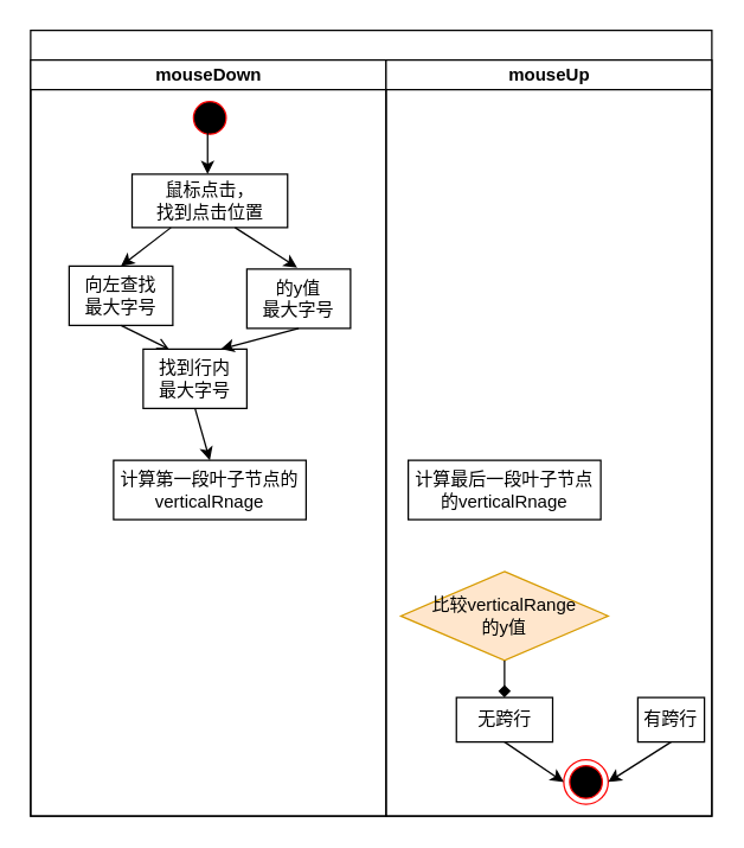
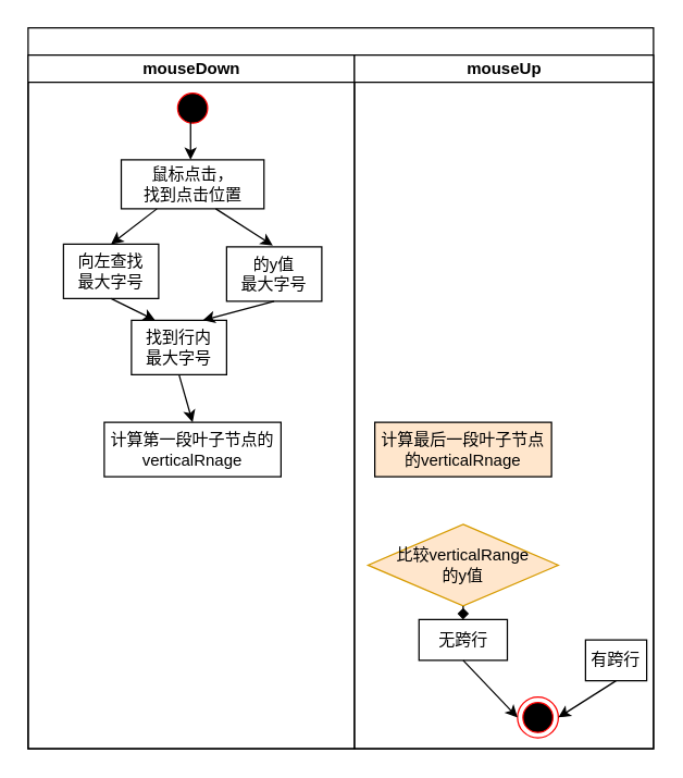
- <mxCell id="12" value="" style="endArrow=open;html=1;exitX=0.5;exitY=1;exitDx=0;exitDy=0;entryX=0.25;entryY=0;entryDx=0;entryDy=0;" edge="1" parent="3" source="6" target="8"><mxGeometry width="50" height="50" relative="1" as="geometry"><mxPoint x="180" y="260" as="sourcePoint" /><mxPoint x="230" y="210" as="targetPoint" /></mxGeometry></mxCell>
+ <mxCell id="12" value="" style="endArrow=classic;html=1;exitX=0.5;exitY=1;exitDx=0;exitDy=0;entryX=0.25;entryY=0;entryDx=0;entryDy=0;" edge="1" parent="3" source="6" target="8"><mxGeometry width="50" height="50" relative="1" as="geometry"><mxPoint x="180" y="260" as="sourcePoint" /><mxPoint x="230" y="210" as="targetPoint" /></mxGeometry></mxCell>
- <mxCell id="16" value="计算最后一段叶子节点的verticalRnage" style="rounded=0;whiteSpace=wrap;html=1;" vertex="1" parent="15"><mxGeometry x="15" y="270" width="130" height="40" as="geometry" /></mxCell>
+ <mxCell id="16" value="计算最后一段叶子节点的verticalRnage" style="rounded=0;whiteSpace=wrap;html=1;fillColor=#ffe6cc;" vertex="1" parent="15"><mxGeometry x="15" y="270" width="130" height="40" as="geometry" /></mxCell>
- <mxCell id="19" value="无跨行" style="rounded=0;whiteSpace=wrap;html=1;" vertex="1" parent="15"><mxGeometry x="47.5" y="430" width="65" height="30" as="geometry" /></mxCell>
+ <mxCell id="19" value="无跨行" style="rounded=0;whiteSpace=wrap;html=1;" vertex="1" parent="15"><mxGeometry x="47.5" y="415" width="65" height="30" as="geometry" /></mxCell>
